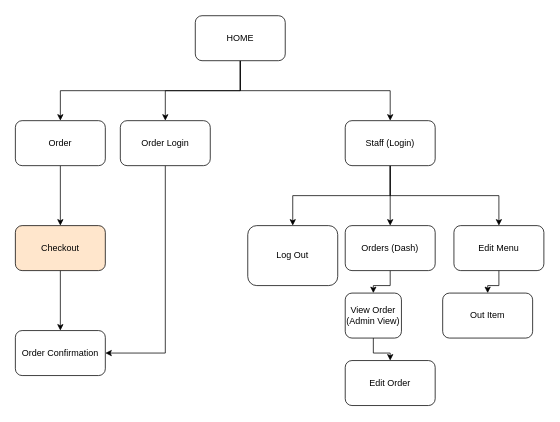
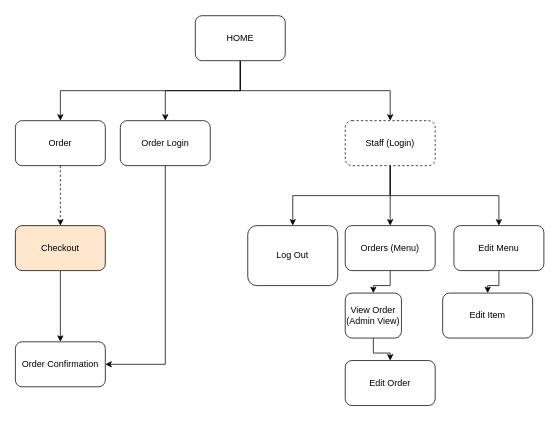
- <mxCell id="11" value="Staff (Login)" style="whiteSpace=wrap;html=1;rounded=1;" vertex="1" parent="1"><mxGeometry x="460" y="160" width="120" height="60" as="geometry" /></mxCell>
+ <mxCell id="11" value="Staff (Login)" style="whiteSpace=wrap;html=1;rounded=1;dashed=1;" vertex="1" parent="1"><mxGeometry x="460" y="160" width="120" height="60" as="geometry" /></mxCell>
- <mxCell id="12" value="" style="edgeStyle=orthogonalEdgeStyle;rounded=0;orthogonalLoop=1;jettySize=auto;html=1;" edge="1" parent="1" source="13" target="15"><mxGeometry relative="1" as="geometry" /></mxCell>
+ <mxCell id="12" value="" style="edgeStyle=orthogonalEdgeStyle;rounded=0;orthogonalLoop=1;jettySize=auto;html=1;dashed=1;" edge="1" parent="1" source="13" target="15"><mxGeometry relative="1" as="geometry" /></mxCell>
- <mxCell id="18" value="Orders (Dash)" style="whiteSpace=wrap;html=1;rounded=1;" vertex="1" parent="1"><mxGeometry x="460" y="300" width="120" height="60" as="geometry" /></mxCell>
+ <mxCell id="18" value="Orders (Menu)" style="whiteSpace=wrap;html=1;rounded=1;" vertex="1" parent="1"><mxGeometry x="460" y="300" width="120" height="60" as="geometry" /></mxCell>
- <mxCell id="25" value="Out Item" style="whiteSpace=wrap;html=1;rounded=1;" vertex="1" parent="1"><mxGeometry x="590" y="390" width="120" height="60" as="geometry" /></mxCell>
+ <mxCell id="25" value="Edit Item" style="whiteSpace=wrap;html=1;rounded=1;" vertex="1" parent="1"><mxGeometry x="590" y="390" width="120" height="60" as="geometry" /></mxCell>
- <mxCell id="16" value="Order Confirmation" style="whiteSpace=wrap;html=1;rounded=1;" vertex="1" parent="1"><mxGeometry x="20" y="440" width="120" height="60" as="geometry" /></mxCell>
+ <mxCell id="16" value="Order Confirmation" style="whiteSpace=wrap;html=1;rounded=1;" vertex="1" parent="1"><mxGeometry x="20" y="455" width="120" height="60" as="geometry" /></mxCell>
